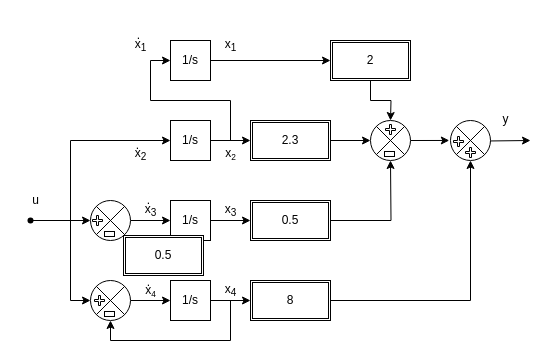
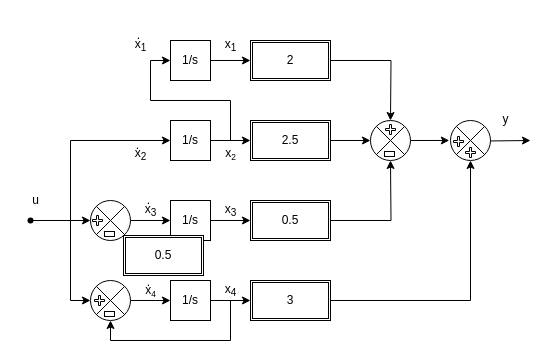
- <mxCell id="6" value="2" style="shape=ext;double=1;rounded=0;whiteSpace=wrap;html=1;" vertex="1" parent="1"><mxGeometry x="330" y="40" width="80" height="40" as="geometry" /></mxCell>
+ <mxCell id="6" value="2" style="shape=ext;double=1;rounded=0;whiteSpace=wrap;html=1;" vertex="1" parent="1"><mxGeometry x="250" y="40" width="80" height="40" as="geometry" /></mxCell>
- <mxCell id="8" value="2.3" style="shape=ext;double=1;rounded=0;whiteSpace=wrap;html=1;" vertex="1" parent="1"><mxGeometry x="250" y="120" width="80" height="40" as="geometry" /></mxCell>
+ <mxCell id="8" value="2.5" style="shape=ext;double=1;rounded=0;whiteSpace=wrap;html=1;" vertex="1" parent="1"><mxGeometry x="250" y="120" width="80" height="40" as="geometry" /></mxCell>
- <mxCell id="12" value="8" style="shape=ext;double=1;rounded=0;whiteSpace=wrap;html=1;" vertex="1" parent="1"><mxGeometry x="250" y="280" width="80" height="40" as="geometry" /></mxCell>
+ <mxCell id="12" value="3" style="shape=ext;double=1;rounded=0;whiteSpace=wrap;html=1;" vertex="1" parent="1"><mxGeometry x="250" y="280" width="80" height="40" as="geometry" /></mxCell>
